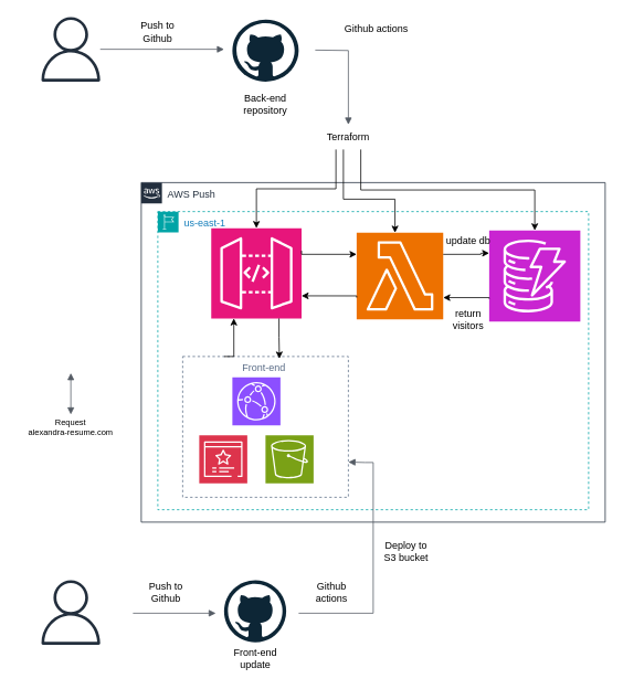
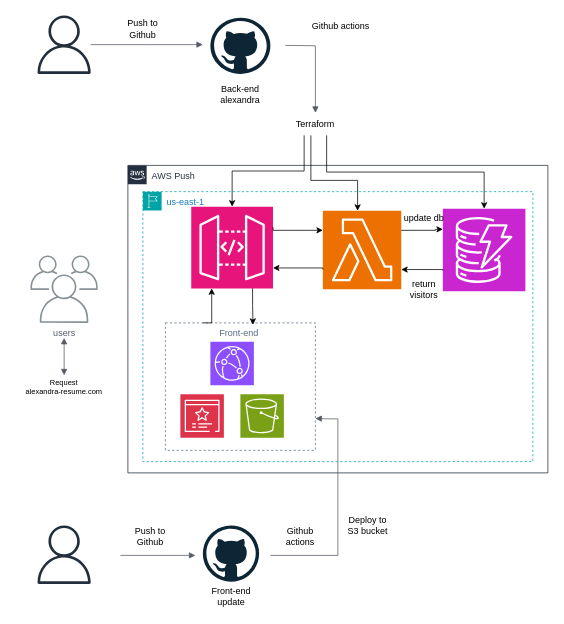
- <mxCell id="34" value="Back-end repository&lt;br&gt;" style="text;html=1;strokeColor=none;fillColor=none;align=center;verticalAlign=middle;whiteSpace=wrap;rounded=0;" vertex="1" parent="1"><mxGeometry x="290" y="110" width="60" height="30" as="geometry" /></mxCell>
+ <mxCell id="34" value="Back-end alexandra&lt;br&gt;" style="text;html=1;strokeColor=none;fillColor=none;align=center;verticalAlign=middle;whiteSpace=wrap;rounded=0;" vertex="1" parent="1"><mxGeometry x="290" y="110" width="60" height="30" as="geometry" /></mxCell>
+ <mxCell id="2" value="users" style="sketch=0;outlineConnect=0;gradientColor=none;fontColor=#545B64;strokeColor=none;fillColor=#879196;dashed=0;verticalLabelPosition=bottom;verticalAlign=top;align=center;html=1;fontSize=12;fontStyle=0;aspect=fixed;shape=mxgraph.aws4.illustration_users;pointerEvents=1" vertex="1" parent="1"><mxGeometry x="40" y="340" width="90" height="90" as="geometry" /></mxCell>
- <mxCell id="39" value="Deploy to S3 bucket" style="text;html=1;strokeColor=none;fillColor=none;align=center;verticalAlign=middle;whiteSpace=wrap;rounded=0;" vertex="1" parent="1"><mxGeometry x="460" y="650" width="60" height="30" as="geometry" /></mxCell>
+ <mxCell id="39" value="Deploy to S3 bucket" style="text;html=1;strokeColor=none;fillColor=none;align=center;verticalAlign=middle;whiteSpace=wrap;rounded=0;" vertex="1" parent="1"><mxGeometry x="460" y="685" width="60" height="30" as="geometry" /></mxCell>
